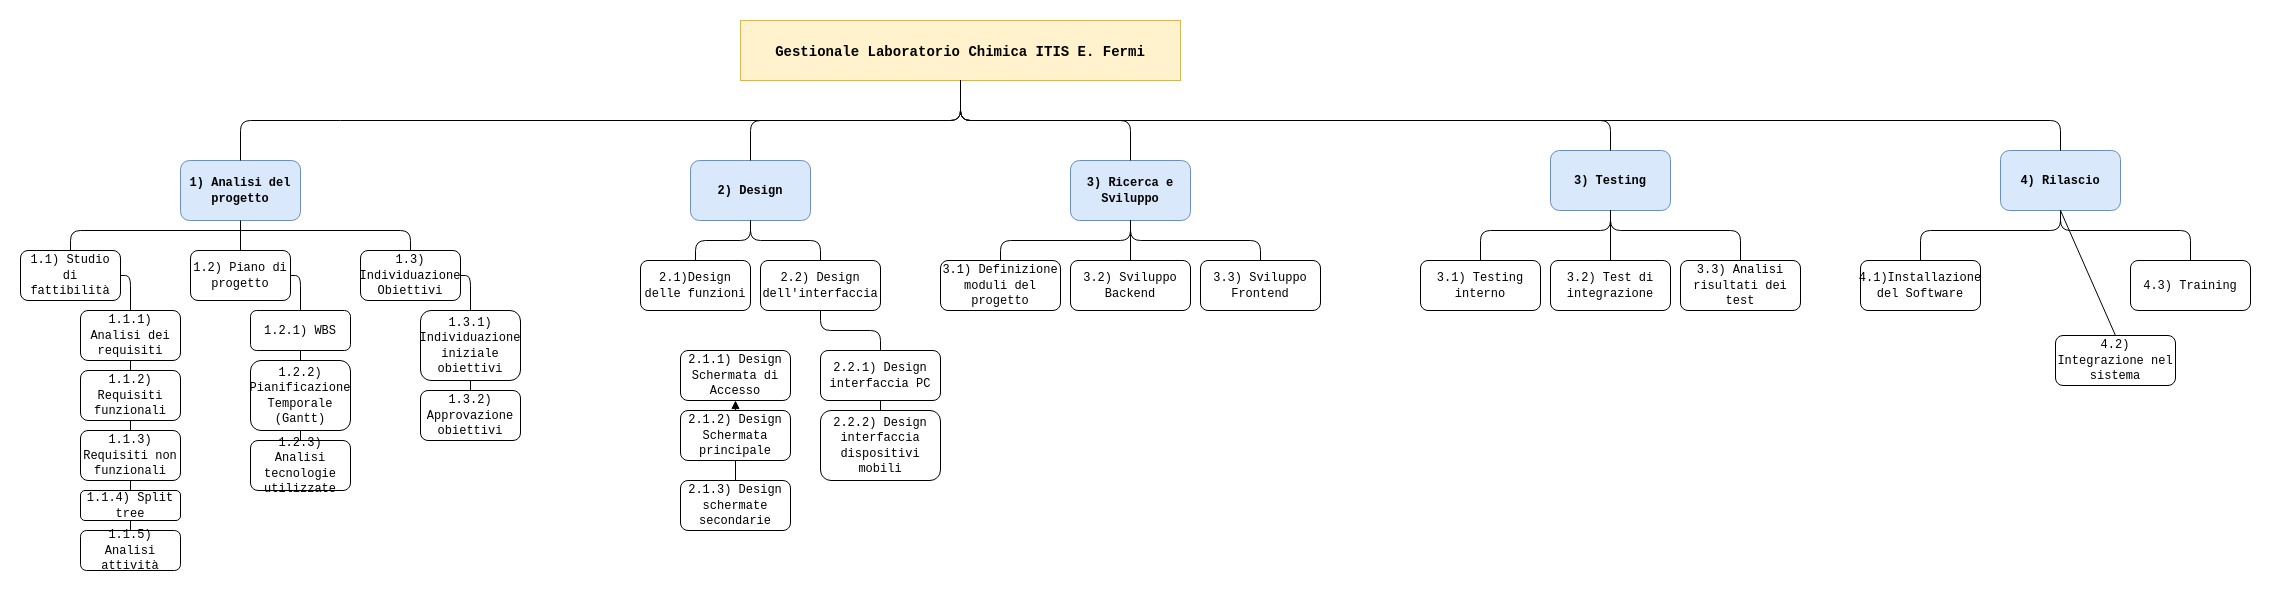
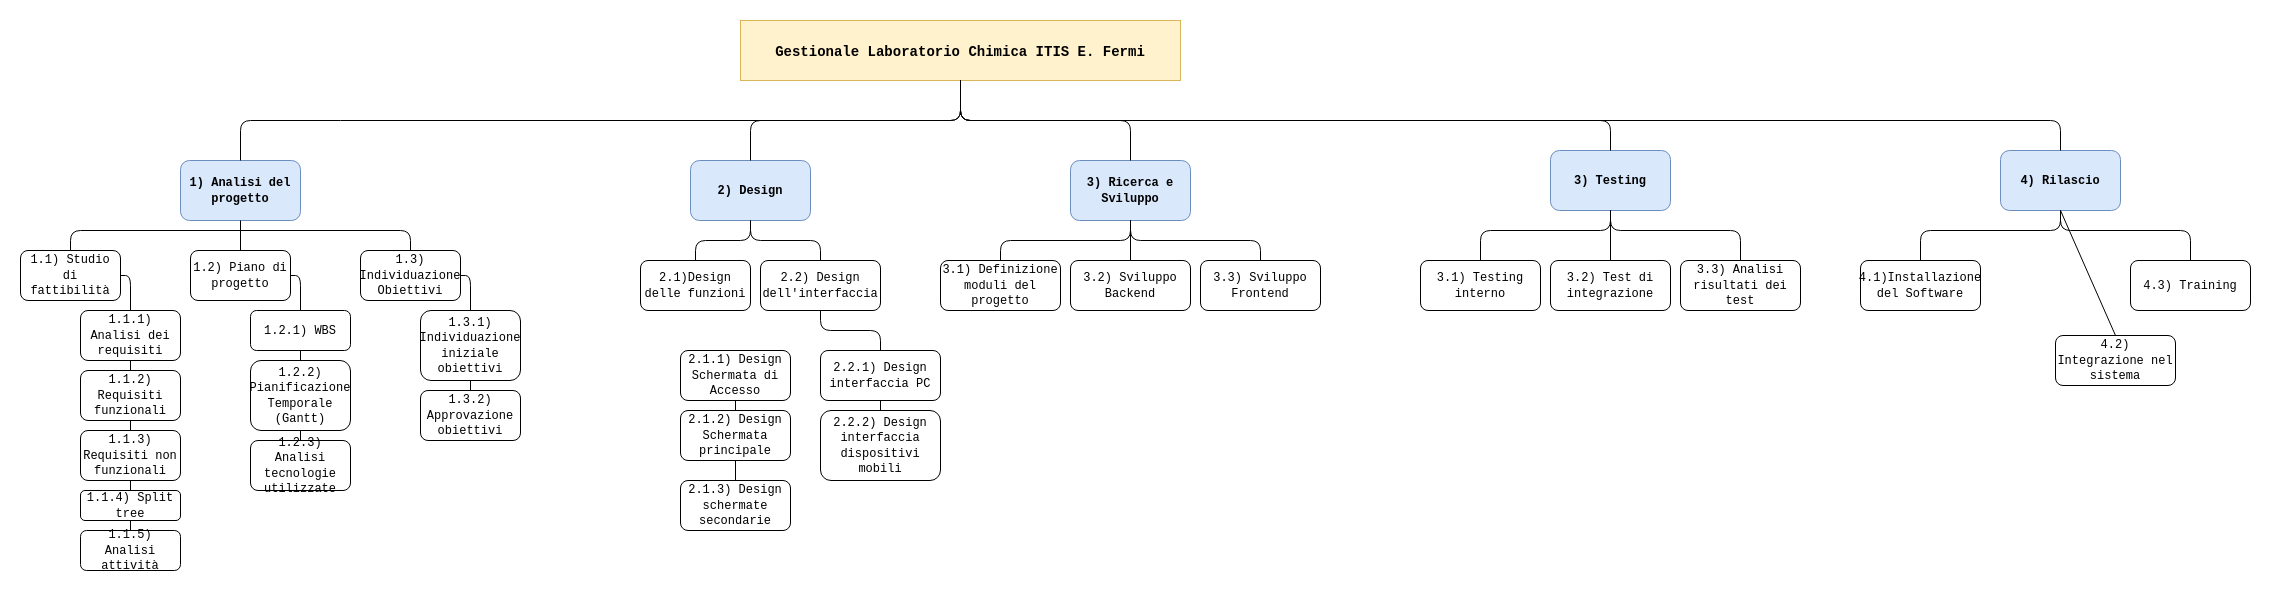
- <mxCell id="67" value="" style="endArrow=block;html=1;entryX=0.5;entryY=1;entryDx=0;entryDy=0;exitX=0.5;exitY=0;exitDx=0;exitDy=0;" edge="1" parent="1" source="65" target="64"><mxGeometry width="50" height="50" relative="1" as="geometry"><mxPoint x="480" y="710" as="sourcePoint" /><mxPoint x="530" y="660" as="targetPoint" /></mxGeometry></mxCell>
+ <mxCell id="67" value="" style="endArrow=none;html=1;entryX=0.5;entryY=1;entryDx=0;entryDy=0;exitX=0.5;exitY=0;exitDx=0;exitDy=0;" edge="1" parent="1" source="65" target="64"><mxGeometry width="50" height="50" relative="1" as="geometry"><mxPoint x="480" y="710" as="sourcePoint" /><mxPoint x="530" y="660" as="targetPoint" /></mxGeometry></mxCell>
